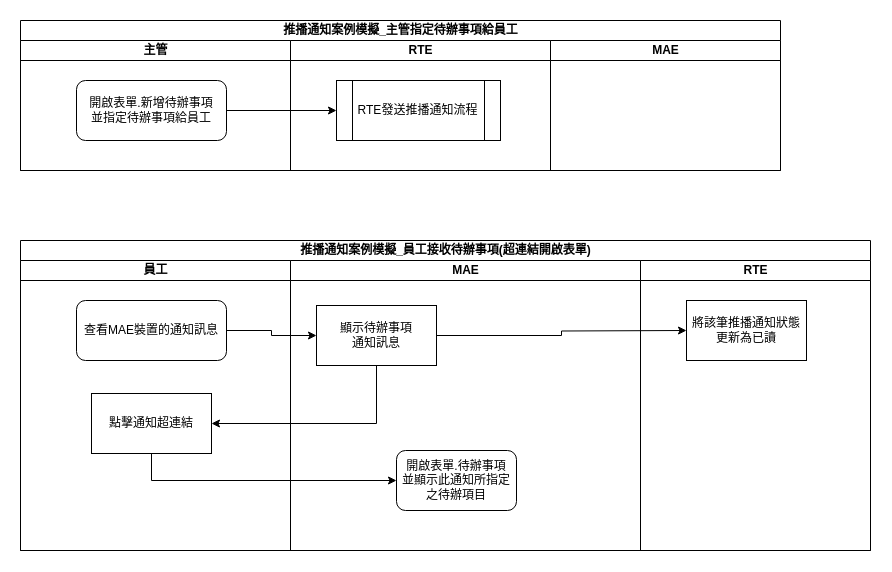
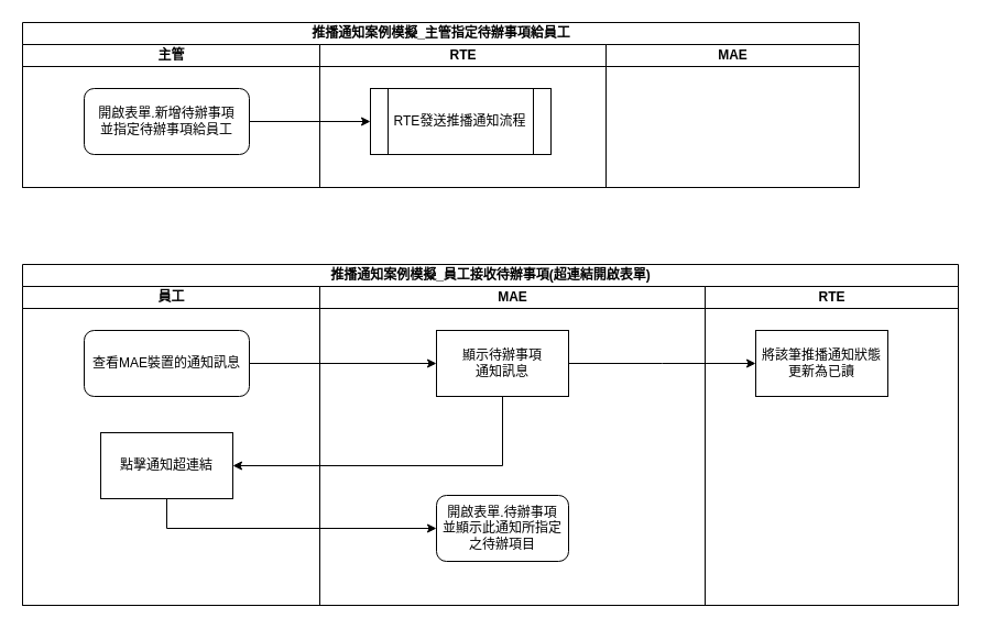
- <mxCell id="9" value="顯示待辦事項&lt;br&gt;通知訊息" style="rounded=0;whiteSpace=wrap;html=1;" parent="7" vertex="1"><mxGeometry x="26" y="45" width="120" height="60" as="geometry" /></mxCell>
+ <mxCell id="9" value="顯示待辦事項&lt;br&gt;通知訊息" style="rounded=0;whiteSpace=wrap;html=1;" parent="7" vertex="1"><mxGeometry x="106" y="40" width="120" height="60" as="geometry" /></mxCell>
